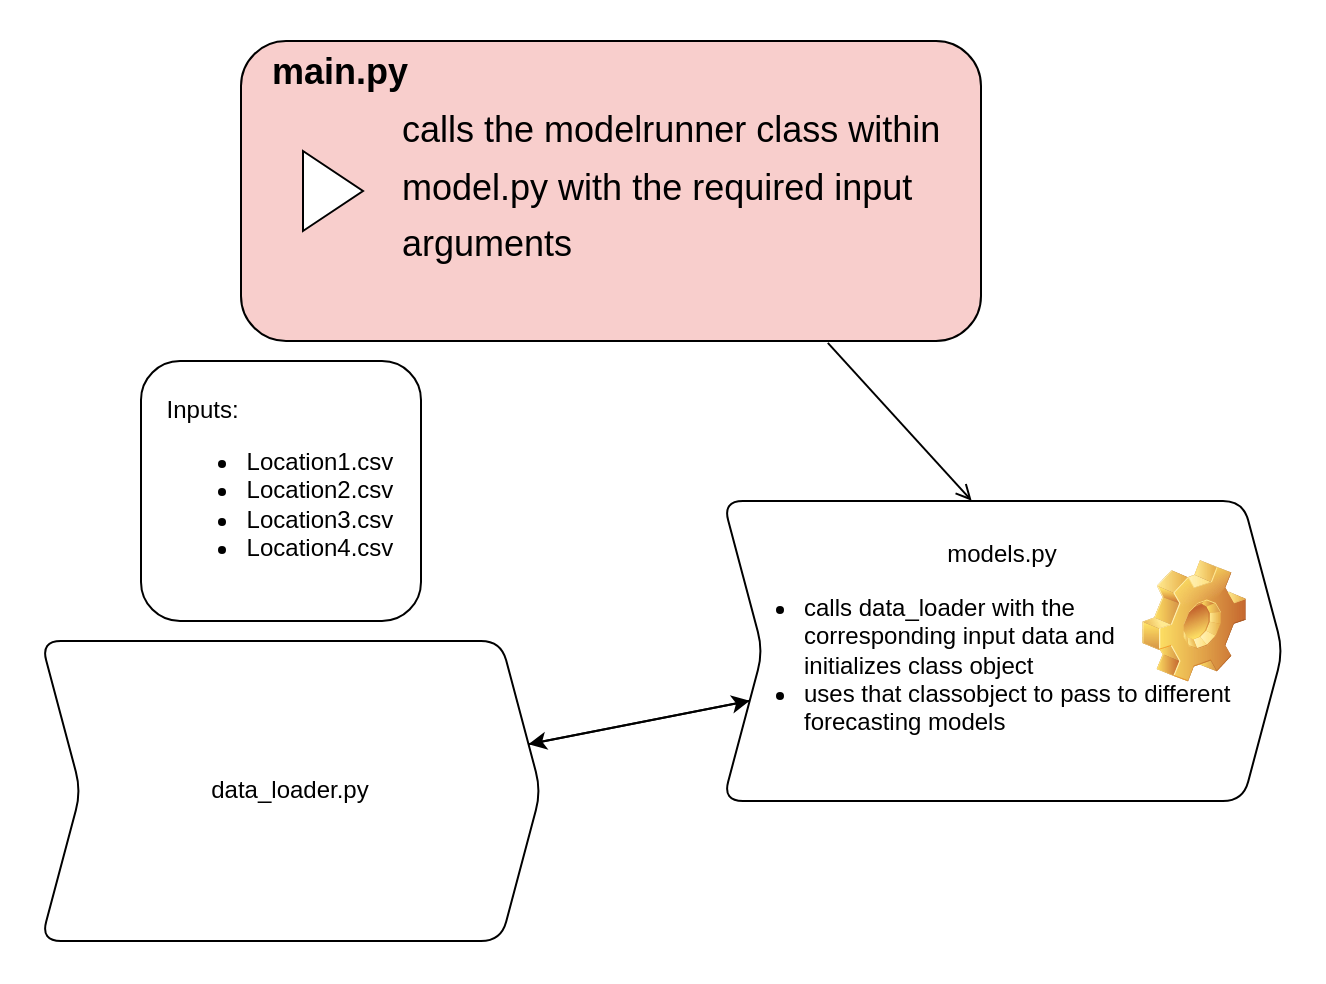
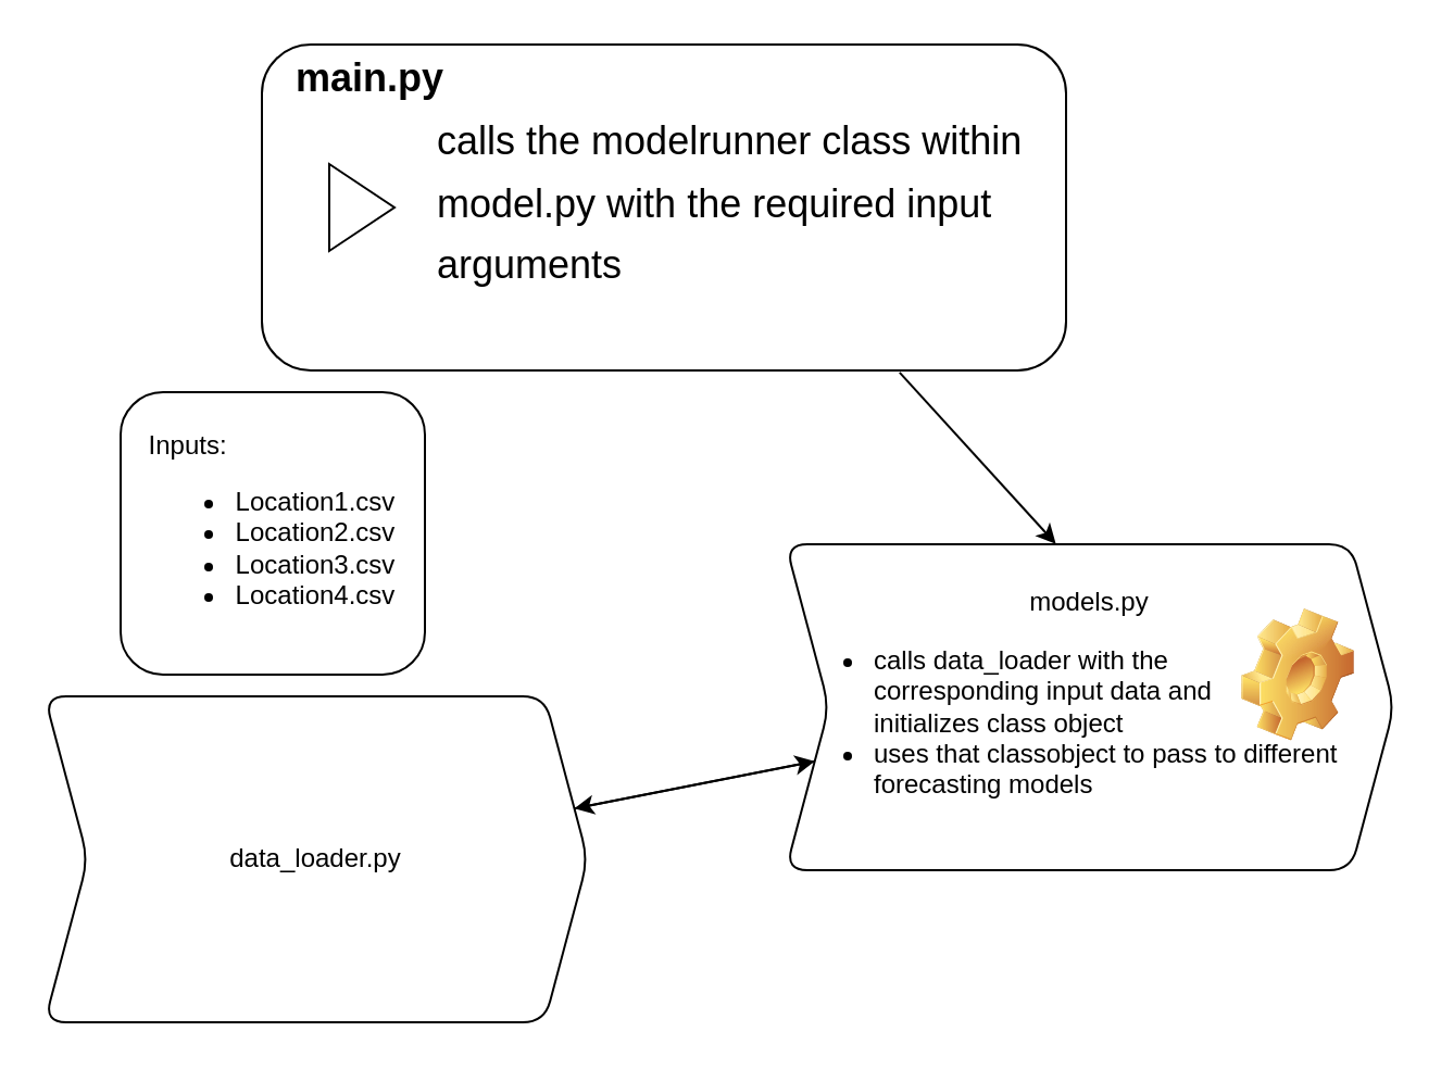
- <mxCell id="5" value="&lt;h1 style=&quot;text-align: left;&quot;&gt;&lt;font style=&quot;font-size: 18px;&quot;&gt;&amp;nbsp; &amp;nbsp;main.py&lt;br&gt;&lt;/font&gt;&lt;font style=&quot;background-color: transparent; font-weight: normal; font-size: 18px;&quot;&gt;&lt;span style=&quot;white-space: pre;&quot;&gt;&#09;&lt;/span&gt;&lt;span style=&quot;white-space: pre;&quot;&gt;&#09;&lt;/span&gt;calls the modelrunner class within &lt;span style=&quot;white-space: pre;&quot;&gt;&#09;&lt;/span&gt;&lt;span style=&quot;white-space: pre;&quot;&gt;&#09;&lt;/span&gt;model.py with the required input &lt;span style=&quot;white-space: pre;&quot;&gt;&#09;&lt;/span&gt;&lt;span style=&quot;white-space: pre;&quot;&gt;&#09;&lt;/span&gt;arguments&amp;nbsp;&lt;/font&gt;&lt;span style=&quot;background-color: transparent; font-size: 12px; font-weight: normal;&quot;&gt;&amp;nbsp; &amp;nbsp; &amp;nbsp;&amp;nbsp;&lt;/span&gt;&lt;/h1&gt;&lt;div style=&quot;text-align: left;&quot;&gt;&lt;font style=&quot;font-size: 18px;&quot;&gt;&lt;br&gt;&lt;/font&gt;&lt;/div&gt;&lt;div style=&quot;text-align: left;&quot;&gt;&lt;br&gt;&lt;/div&gt;" style="rounded=1;whiteSpace=wrap;html=1;shadow=0;fillColor=#f8cecc;" vertex="1" parent="1"><mxGeometry x="120" y="20" width="370" height="150" as="geometry" /></mxCell>
+ <mxCell id="5" value="&lt;h1 style=&quot;text-align: left;&quot;&gt;&lt;font style=&quot;font-size: 18px;&quot;&gt;&amp;nbsp; &amp;nbsp;main.py&lt;br&gt;&lt;/font&gt;&lt;font style=&quot;background-color: transparent; font-weight: normal; font-size: 18px;&quot;&gt;&lt;span style=&quot;white-space: pre;&quot;&gt;&#09;&lt;/span&gt;&lt;span style=&quot;white-space: pre;&quot;&gt;&#09;&lt;/span&gt;calls the modelrunner class within &lt;span style=&quot;white-space: pre;&quot;&gt;&#09;&lt;/span&gt;&lt;span style=&quot;white-space: pre;&quot;&gt;&#09;&lt;/span&gt;model.py with the required input &lt;span style=&quot;white-space: pre;&quot;&gt;&#09;&lt;/span&gt;&lt;span style=&quot;white-space: pre;&quot;&gt;&#09;&lt;/span&gt;arguments&amp;nbsp;&lt;/font&gt;&lt;span style=&quot;background-color: transparent; font-size: 12px; font-weight: normal;&quot;&gt;&amp;nbsp; &amp;nbsp; &amp;nbsp;&amp;nbsp;&lt;/span&gt;&lt;/h1&gt;&lt;div style=&quot;text-align: left;&quot;&gt;&lt;font style=&quot;font-size: 18px;&quot;&gt;&lt;br&gt;&lt;/font&gt;&lt;/div&gt;&lt;div style=&quot;text-align: left;&quot;&gt;&lt;br&gt;&lt;/div&gt;" style="rounded=1;whiteSpace=wrap;html=1;shadow=0;" vertex="1" parent="1"><mxGeometry x="120" y="20" width="370" height="150" as="geometry" /></mxCell>
- <mxCell id="6" value="&lt;div style=&quot;text-align: left;&quot;&gt;&lt;span style=&quot;background-color: transparent;&quot;&gt;Inputs:&lt;/span&gt;&lt;/div&gt;&lt;div&gt;&lt;ul&gt;&lt;li&gt;Location1.csv&lt;/li&gt;&lt;li&gt;Location2.csv&lt;/li&gt;&lt;li&gt;Location3.csv&lt;/li&gt;&lt;li&gt;Location4.csv&lt;/li&gt;&lt;/ul&gt;&lt;/div&gt;" style="rounded=1;whiteSpace=wrap;html=1;" vertex="1" parent="1"><mxGeometry x="70" y="180" width="140" height="130" as="geometry" /></mxCell>
+ <mxCell id="6" value="&lt;div style=&quot;text-align: left;&quot;&gt;&lt;span style=&quot;background-color: transparent;&quot;&gt;Inputs:&lt;/span&gt;&lt;/div&gt;&lt;div&gt;&lt;ul&gt;&lt;li&gt;Location1.csv&lt;/li&gt;&lt;li&gt;Location2.csv&lt;/li&gt;&lt;li&gt;Location3.csv&lt;/li&gt;&lt;li&gt;Location4.csv&lt;/li&gt;&lt;/ul&gt;&lt;/div&gt;" style="rounded=1;whiteSpace=wrap;html=1;" vertex="1" parent="1"><mxGeometry x="55" y="180" width="140" height="130" as="geometry" /></mxCell>
- <mxCell id="4" style="edgeStyle=none;html=1;exitX=0.793;exitY=1.006;exitDx=0;exitDy=0;exitPerimeter=0;entryX=0.444;entryY=-0.001;entryDx=0;entryDy=0;entryPerimeter=0;endArrow=open;" edge="1" parent="1" source="5" target="3"><mxGeometry relative="1" as="geometry"><mxPoint x="531" y="240" as="targetPoint" /></mxGeometry></mxCell>
+ <mxCell id="4" style="edgeStyle=none;html=1;exitX=0.793;exitY=1.006;exitDx=0;exitDy=0;exitPerimeter=0;entryX=0.444;entryY=-0.001;entryDx=0;entryDy=0;entryPerimeter=0;" edge="1" parent="1" source="5" target="3"><mxGeometry relative="1" as="geometry"><mxPoint x="531" y="240" as="targetPoint" /></mxGeometry></mxCell>
